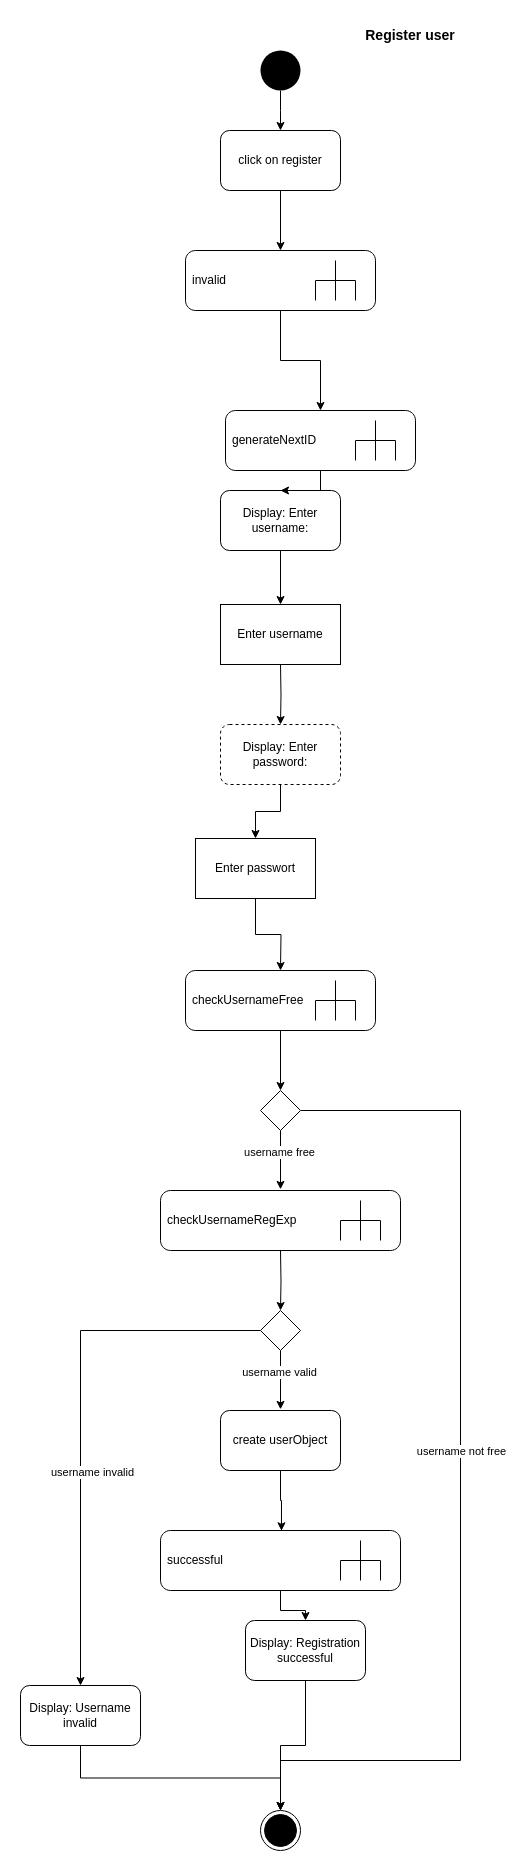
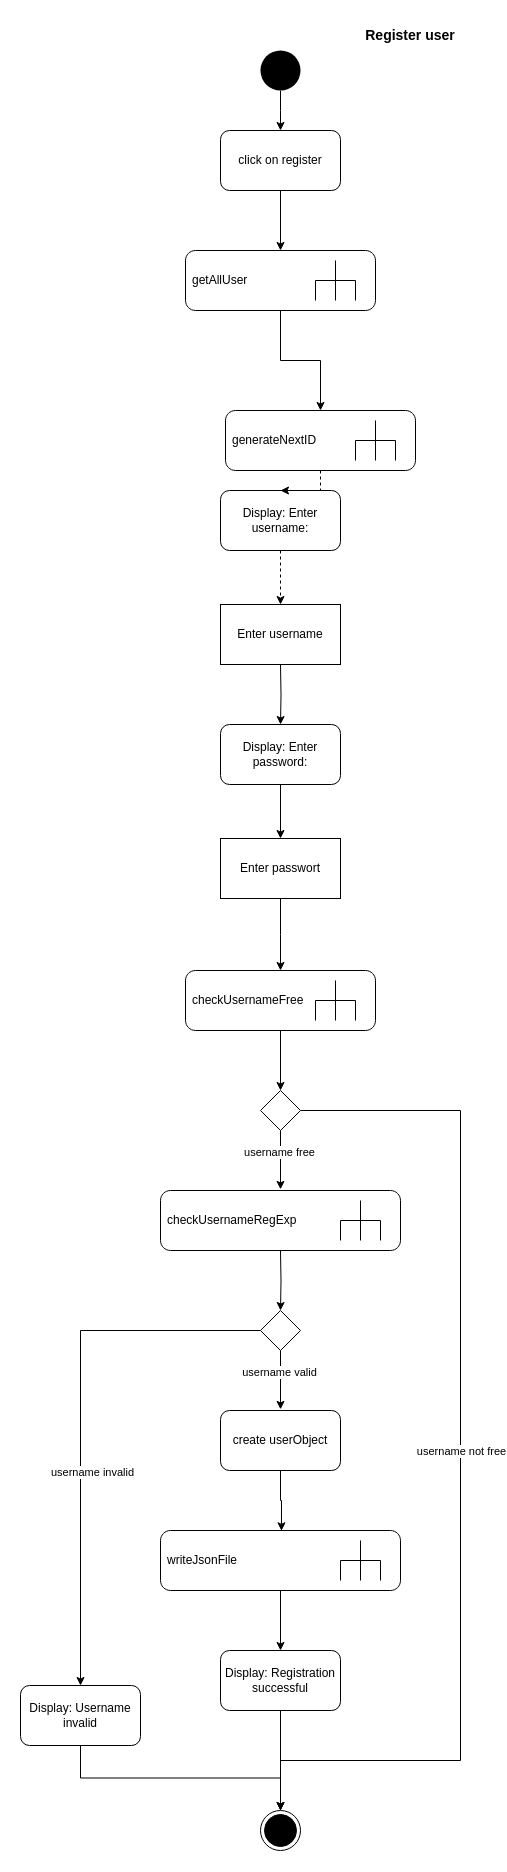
- <mxCell id="39" value="invalid" style="shape=mxgraph.uml25.behaviorAction;html=1;rounded=1;absoluteArcSize=1;arcSize=10;align=left;spacingLeft=5;" vertex="1" parent="1"><mxGeometry x="185" y="250" width="190" height="60" as="geometry" /></mxCell>
+ <mxCell id="39" value="getAllUser" style="shape=mxgraph.uml25.behaviorAction;html=1;rounded=1;absoluteArcSize=1;arcSize=10;align=left;spacingLeft=5;" vertex="1" parent="1"><mxGeometry x="185" y="250" width="190" height="60" as="geometry" /></mxCell>
- <mxCell id="40" value="" style="edgeStyle=orthogonalEdgeStyle;rounded=0;orthogonalLoop=1;jettySize=auto;html=1;" edge="1" parent="1" source="41" target="8"><mxGeometry relative="1" as="geometry" /></mxCell>
+ <mxCell id="40" value="" style="edgeStyle=orthogonalEdgeStyle;rounded=0;orthogonalLoop=1;jettySize=auto;html=1;dashed=1;" edge="1" parent="1" source="41" target="8"><mxGeometry relative="1" as="geometry" /></mxCell>
- <mxCell id="7" style="edgeStyle=orthogonalEdgeStyle;rounded=0;orthogonalLoop=1;jettySize=auto;html=1;exitX=0.5;exitY=1;exitDx=0;exitDy=0;entryX=0.5;entryY=0;entryDx=0;entryDy=0;" edge="1" parent="1" source="8" target="9"><mxGeometry relative="1" as="geometry" /></mxCell>
+ <mxCell id="7" style="edgeStyle=orthogonalEdgeStyle;rounded=0;orthogonalLoop=1;jettySize=auto;html=1;exitX=0.5;exitY=1;exitDx=0;exitDy=0;entryX=0.5;entryY=0;entryDx=0;entryDy=0;dashed=1;" edge="1" parent="1" source="8" target="9"><mxGeometry relative="1" as="geometry" /></mxCell>
- <mxCell id="12" value="Display: Enter password:" style="rounded=1;whiteSpace=wrap;html=1;dashed=1;" vertex="1" parent="1"><mxGeometry x="220" y="724" width="120" height="60" as="geometry" /></mxCell>
+ <mxCell id="12" value="Display: Enter password:" style="rounded=1;whiteSpace=wrap;html=1;" vertex="1" parent="1"><mxGeometry x="220" y="724" width="120" height="60" as="geometry" /></mxCell>
- <mxCell id="14" value="Enter passwort" style="rounded=0;whiteSpace=wrap;html=1;" vertex="1" parent="1"><mxGeometry x="195" y="838" width="120" height="60" as="geometry" /></mxCell>
+ <mxCell id="14" value="Enter passwort" style="rounded=0;whiteSpace=wrap;html=1;" vertex="1" parent="1"><mxGeometry x="220" y="838" width="120" height="60" as="geometry" /></mxCell>
- <mxCell id="32" value="successful" style="shape=mxgraph.uml25.behaviorAction;html=1;rounded=1;absoluteArcSize=1;arcSize=10;align=left;spacingLeft=5;" vertex="1" parent="1"><mxGeometry x="160" y="1530" width="240" height="60" as="geometry" /></mxCell>
+ <mxCell id="32" value="writeJsonFile" style="shape=mxgraph.uml25.behaviorAction;html=1;rounded=1;absoluteArcSize=1;arcSize=10;align=left;spacingLeft=5;" vertex="1" parent="1"><mxGeometry x="160" y="1530" width="240" height="60" as="geometry" /></mxCell>
- <mxCell id="34" value="Display: Registration successful" style="rounded=1;whiteSpace=wrap;html=1;" vertex="1" parent="1"><mxGeometry x="245" y="1620" width="120" height="60" as="geometry" /></mxCell>
+ <mxCell id="34" value="Display: Registration successful" style="rounded=1;whiteSpace=wrap;html=1;" vertex="1" parent="1"><mxGeometry x="220" y="1650" width="120" height="60" as="geometry" /></mxCell>
